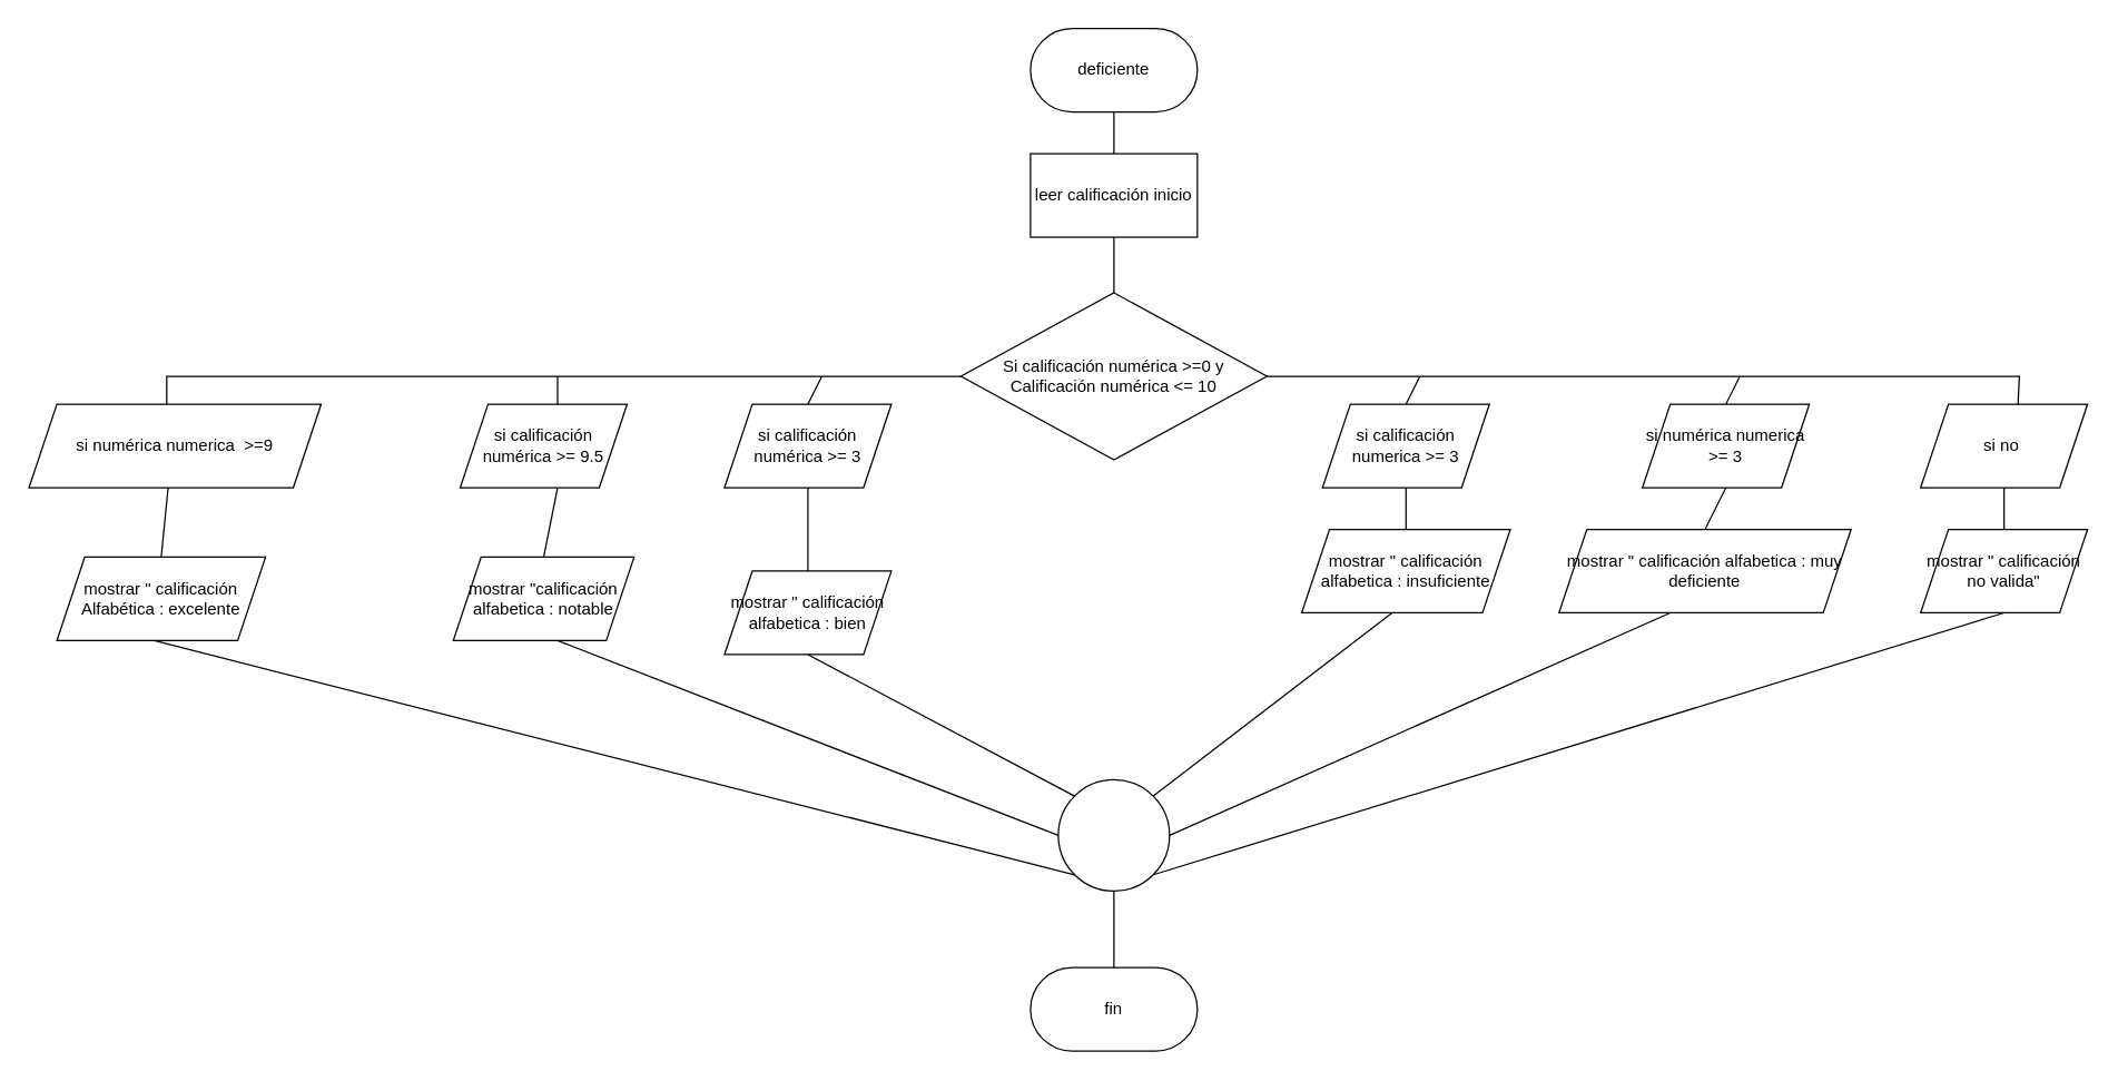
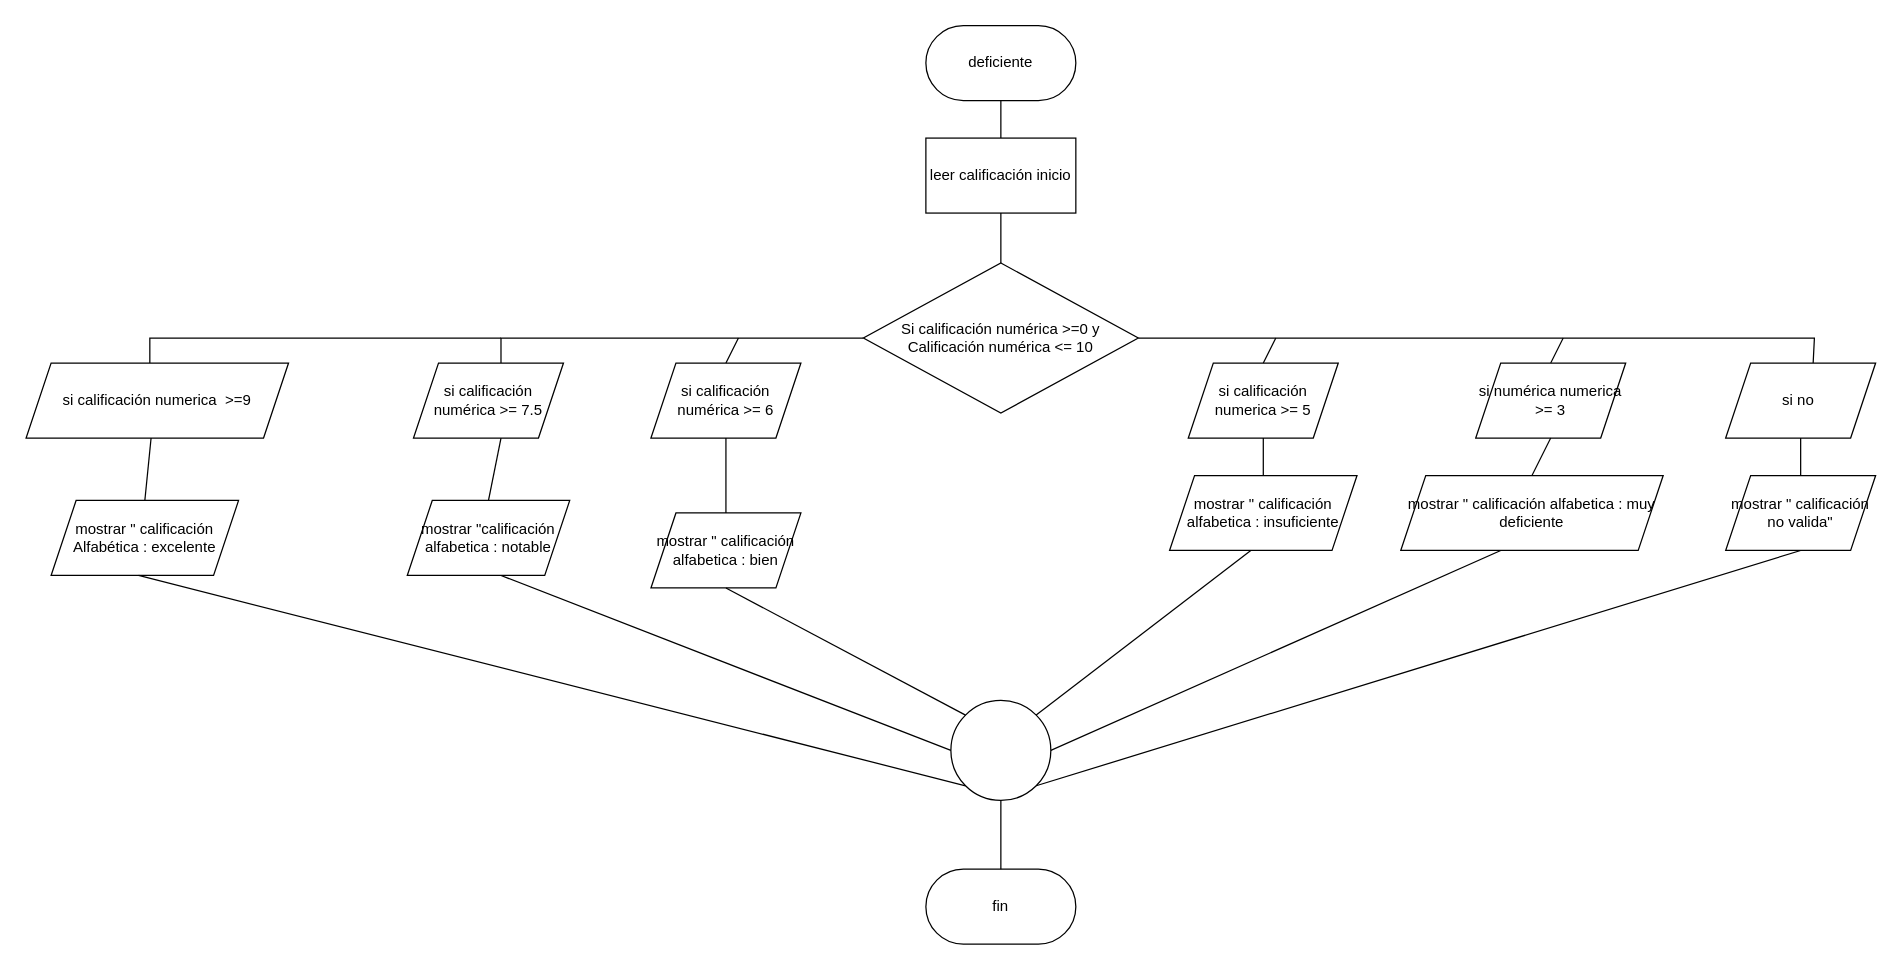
- <mxCell id="5" value="si numérica numerica&amp;nbsp; &amp;gt;=9" style="shape=parallelogram;perimeter=parallelogramPerimeter;whiteSpace=wrap;html=1;fixedSize=1;" parent="1" vertex="1"><mxGeometry x="20" y="290" width="210" height="60" as="geometry" /></mxCell>
+ <mxCell id="5" value="si calificación numerica&amp;nbsp; &amp;gt;=9" style="shape=parallelogram;perimeter=parallelogramPerimeter;whiteSpace=wrap;html=1;fixedSize=1;" parent="1" vertex="1"><mxGeometry x="20" y="290" width="210" height="60" as="geometry" /></mxCell>
- <mxCell id="7" value="si calificación numérica &amp;gt;= 9.5" style="shape=parallelogram;perimeter=parallelogramPerimeter;whiteSpace=wrap;html=1;fixedSize=1;" parent="1" vertex="1"><mxGeometry x="330" y="290" width="120" height="60" as="geometry" /></mxCell>
+ <mxCell id="7" value="si calificación numérica &amp;gt;= 7.5" style="shape=parallelogram;perimeter=parallelogramPerimeter;whiteSpace=wrap;html=1;fixedSize=1;" parent="1" vertex="1"><mxGeometry x="330" y="290" width="120" height="60" as="geometry" /></mxCell>
- <mxCell id="9" value="si calificación numérica &amp;gt;= 3" style="shape=parallelogram;perimeter=parallelogramPerimeter;whiteSpace=wrap;html=1;fixedSize=1;" parent="1" vertex="1"><mxGeometry x="520" y="290" width="120" height="60" as="geometry" /></mxCell>
+ <mxCell id="9" value="si calificación numérica &amp;gt;= 6" style="shape=parallelogram;perimeter=parallelogramPerimeter;whiteSpace=wrap;html=1;fixedSize=1;" parent="1" vertex="1"><mxGeometry x="520" y="290" width="120" height="60" as="geometry" /></mxCell>
- <mxCell id="11" value="si calificación numerica &amp;gt;= 3" style="shape=parallelogram;perimeter=parallelogramPerimeter;whiteSpace=wrap;html=1;fixedSize=1;" vertex="1" parent="1"><mxGeometry x="950" y="290" width="120" height="60" as="geometry" /></mxCell>
+ <mxCell id="11" value="si calificación numerica &amp;gt;= 5" style="shape=parallelogram;perimeter=parallelogramPerimeter;whiteSpace=wrap;html=1;fixedSize=1;" vertex="1" parent="1"><mxGeometry x="950" y="290" width="120" height="60" as="geometry" /></mxCell>
